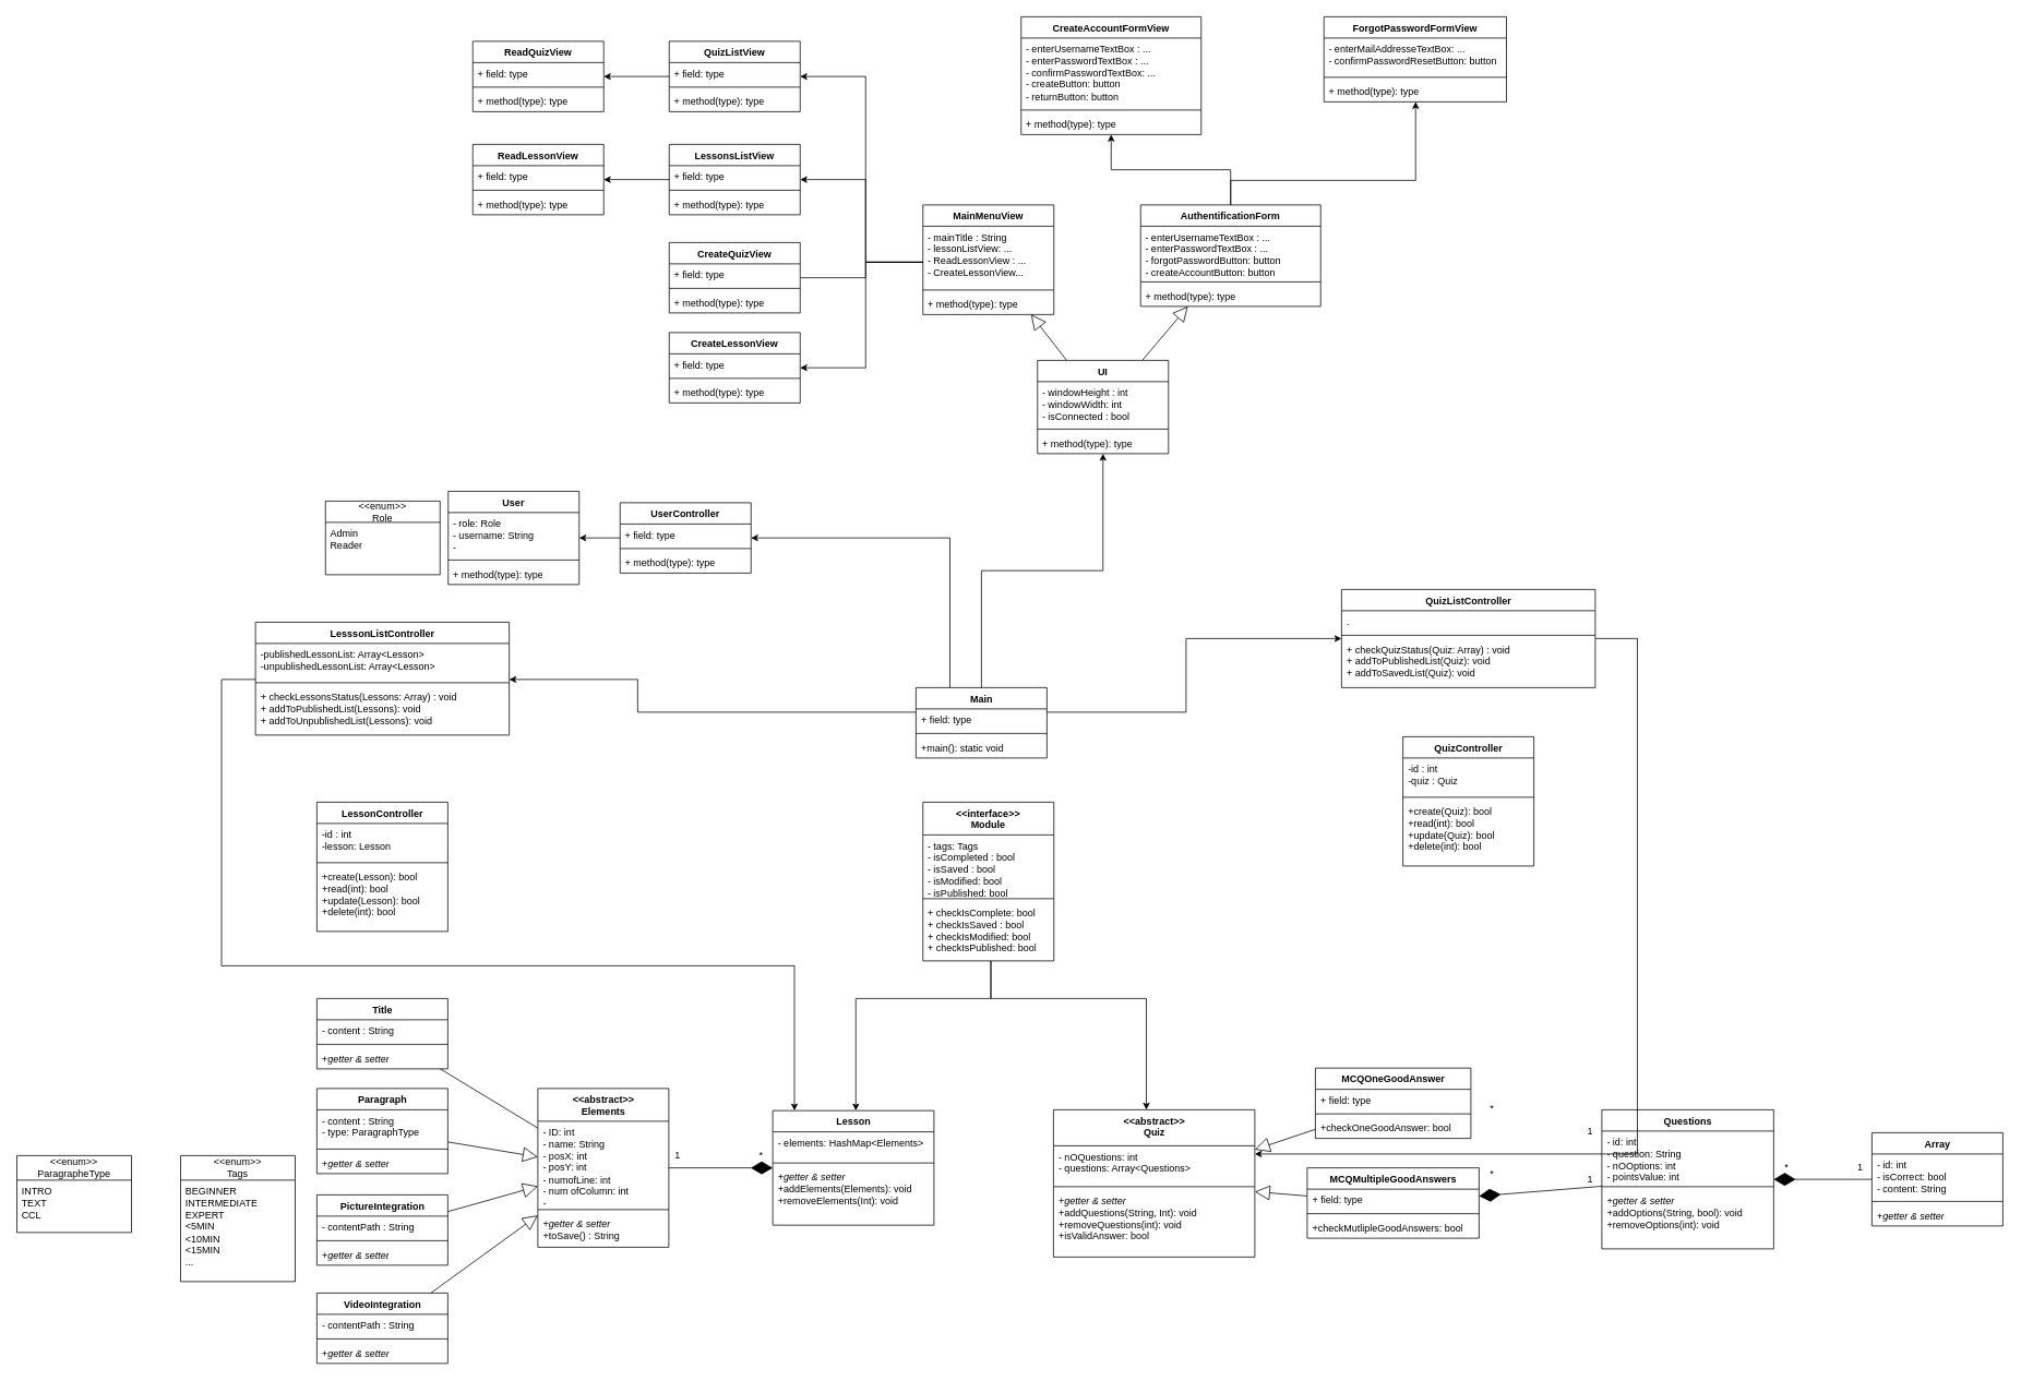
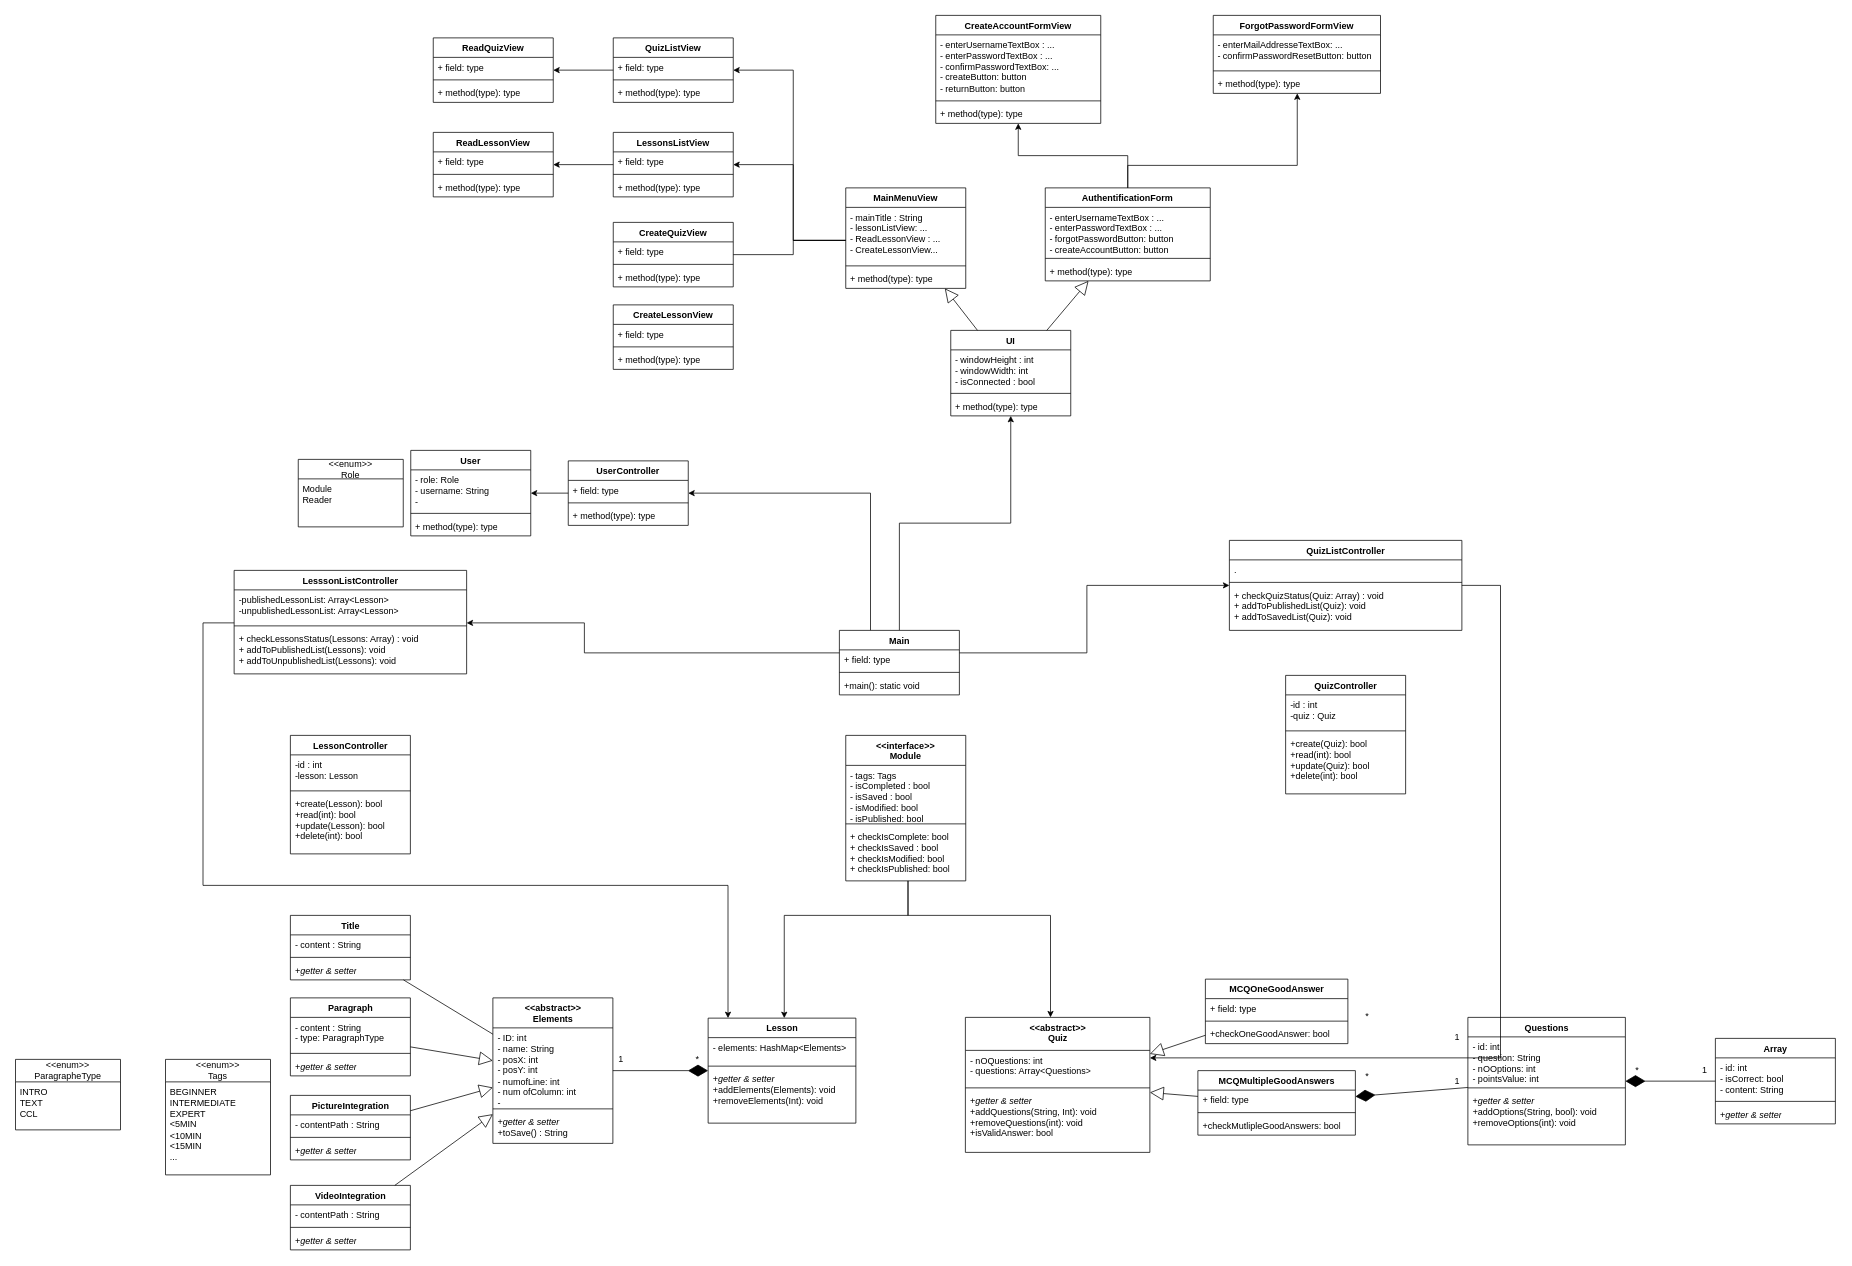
- <mxCell id="28" style="edgeStyle=orthogonalEdgeStyle;rounded=0;orthogonalLoop=1;jettySize=auto;html=1;" parent="1" source="29" target="22" edge="1"><mxGeometry relative="1" as="geometry"><Array as="points"><mxPoint x="1057" y="320" /><mxPoint x="1057" y="449" /></Array></mxGeometry></mxCell>
- <mxCell id="125" value="Admin&lt;div&gt;Reader&lt;/div&gt;" style="text;strokeColor=none;fillColor=none;align=left;verticalAlign=top;spacingLeft=4;spacingRight=4;overflow=hidden;rotatable=0;points=[[0,0.5],[1,0.5]];portConstraint=eastwest;whiteSpace=wrap;html=1;" parent="124" vertex="1"><mxGeometry y="26" width="140" height="64" as="geometry" /></mxCell>
+ <mxCell id="125" value="Module&lt;div&gt;Reader&lt;/div&gt;" style="text;strokeColor=none;fillColor=none;align=left;verticalAlign=top;spacingLeft=4;spacingRight=4;overflow=hidden;rotatable=0;points=[[0,0.5],[1,0.5]];portConstraint=eastwest;whiteSpace=wrap;html=1;" parent="124" vertex="1"><mxGeometry y="26" width="140" height="64" as="geometry" /></mxCell>
